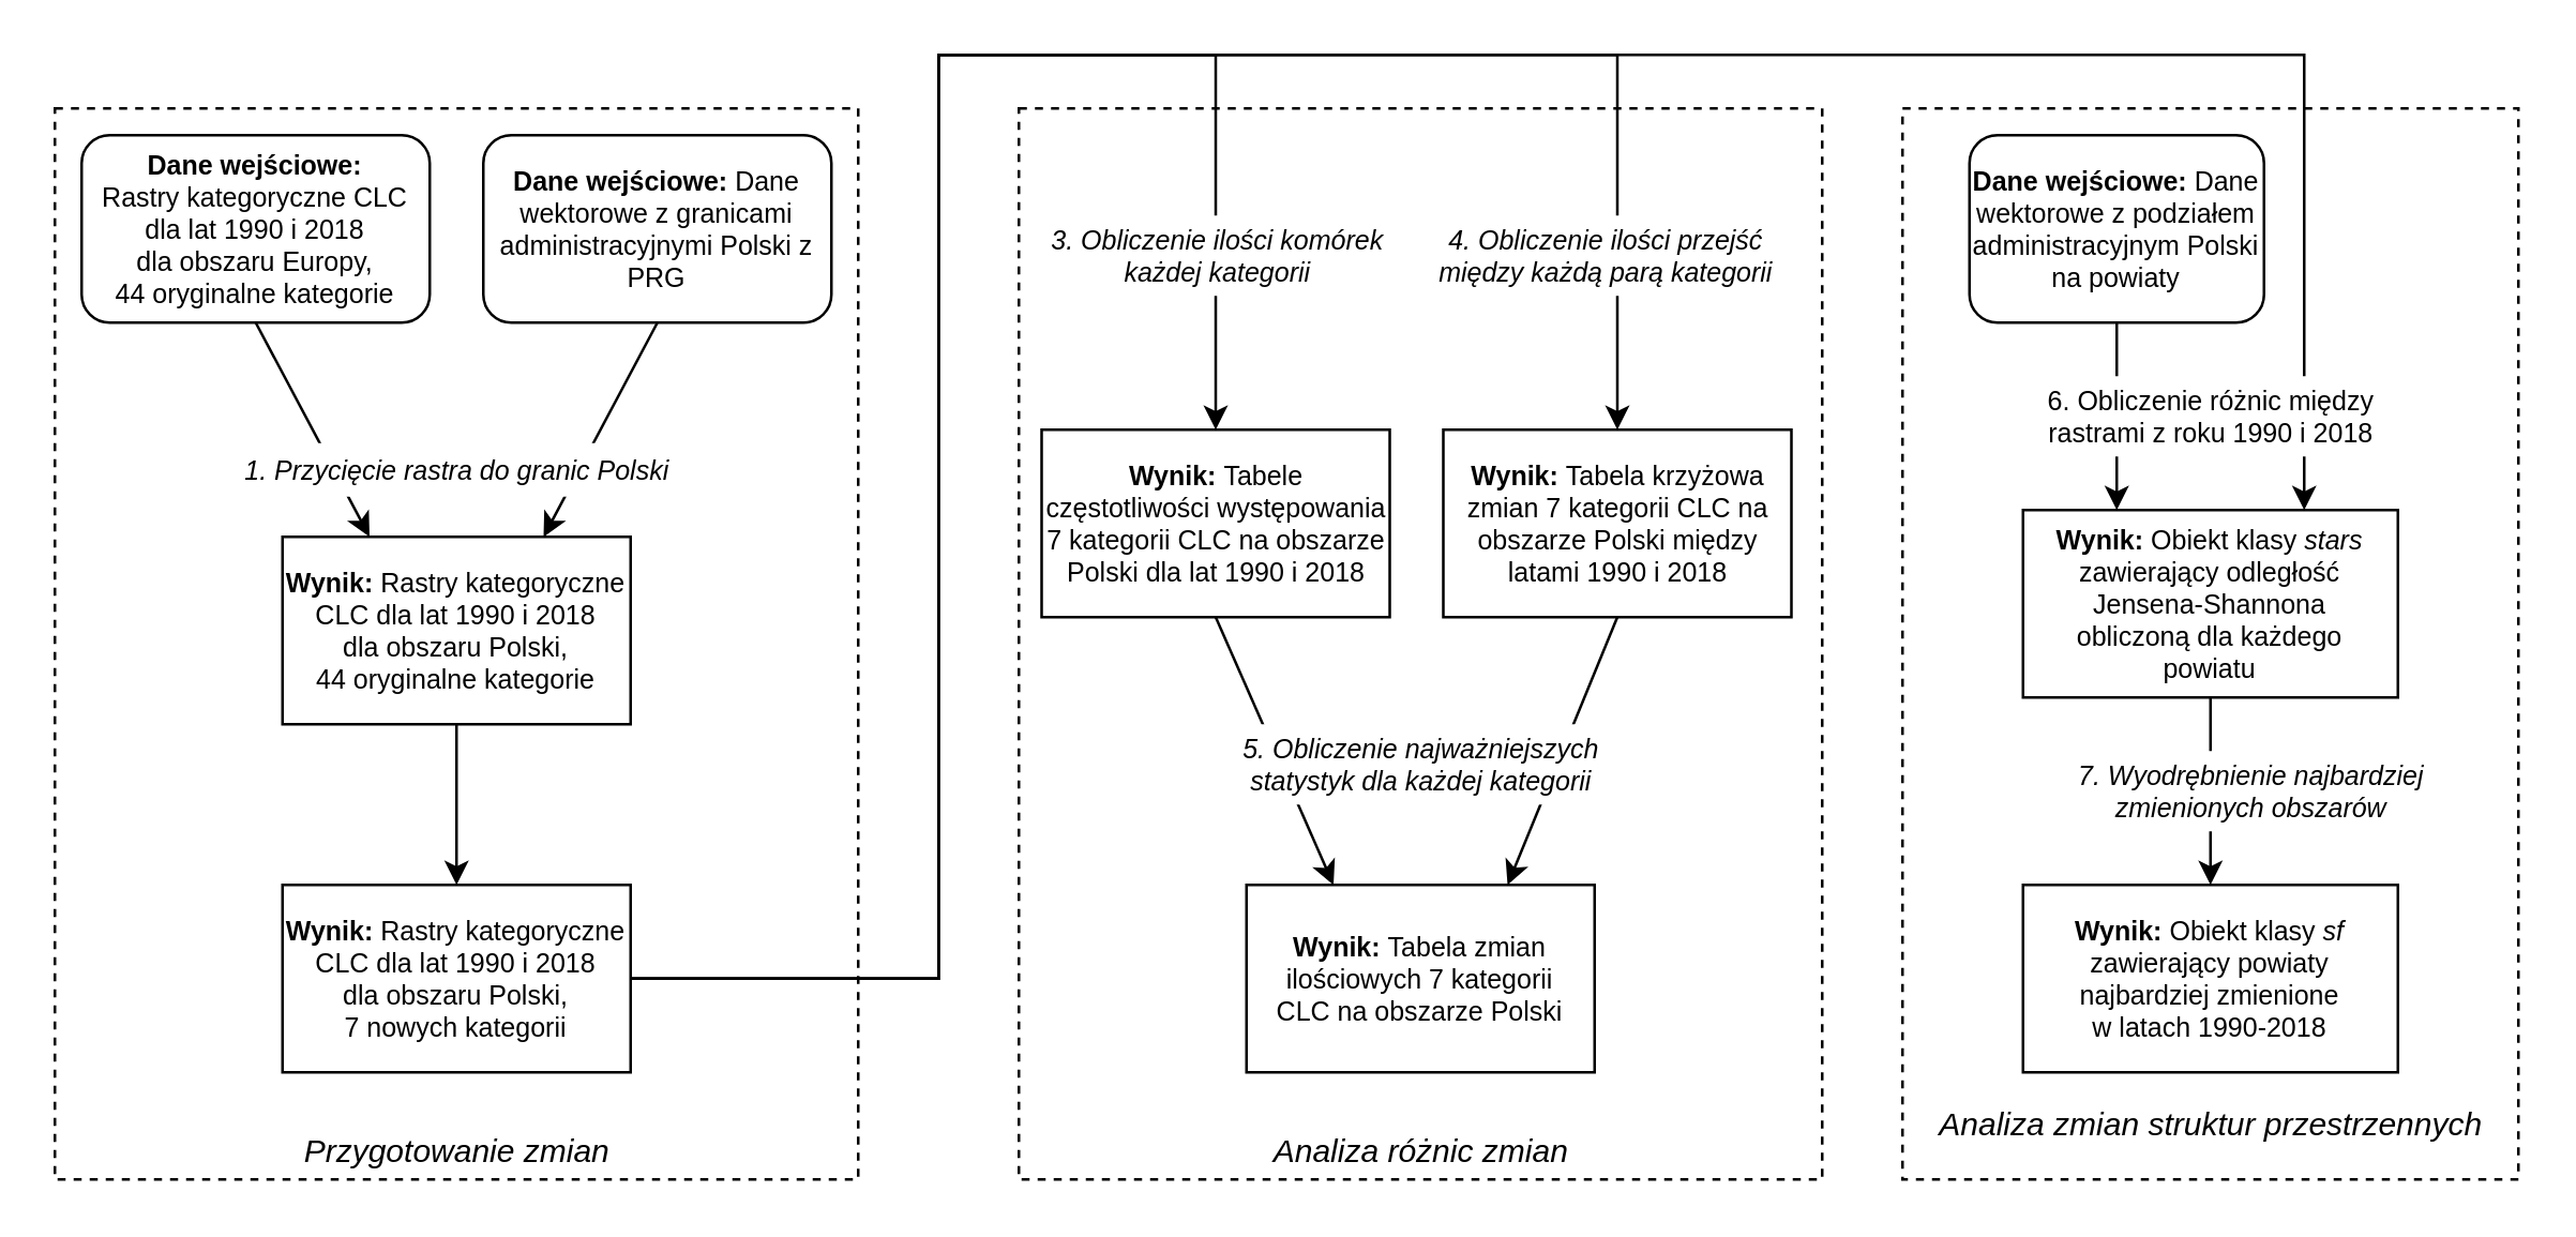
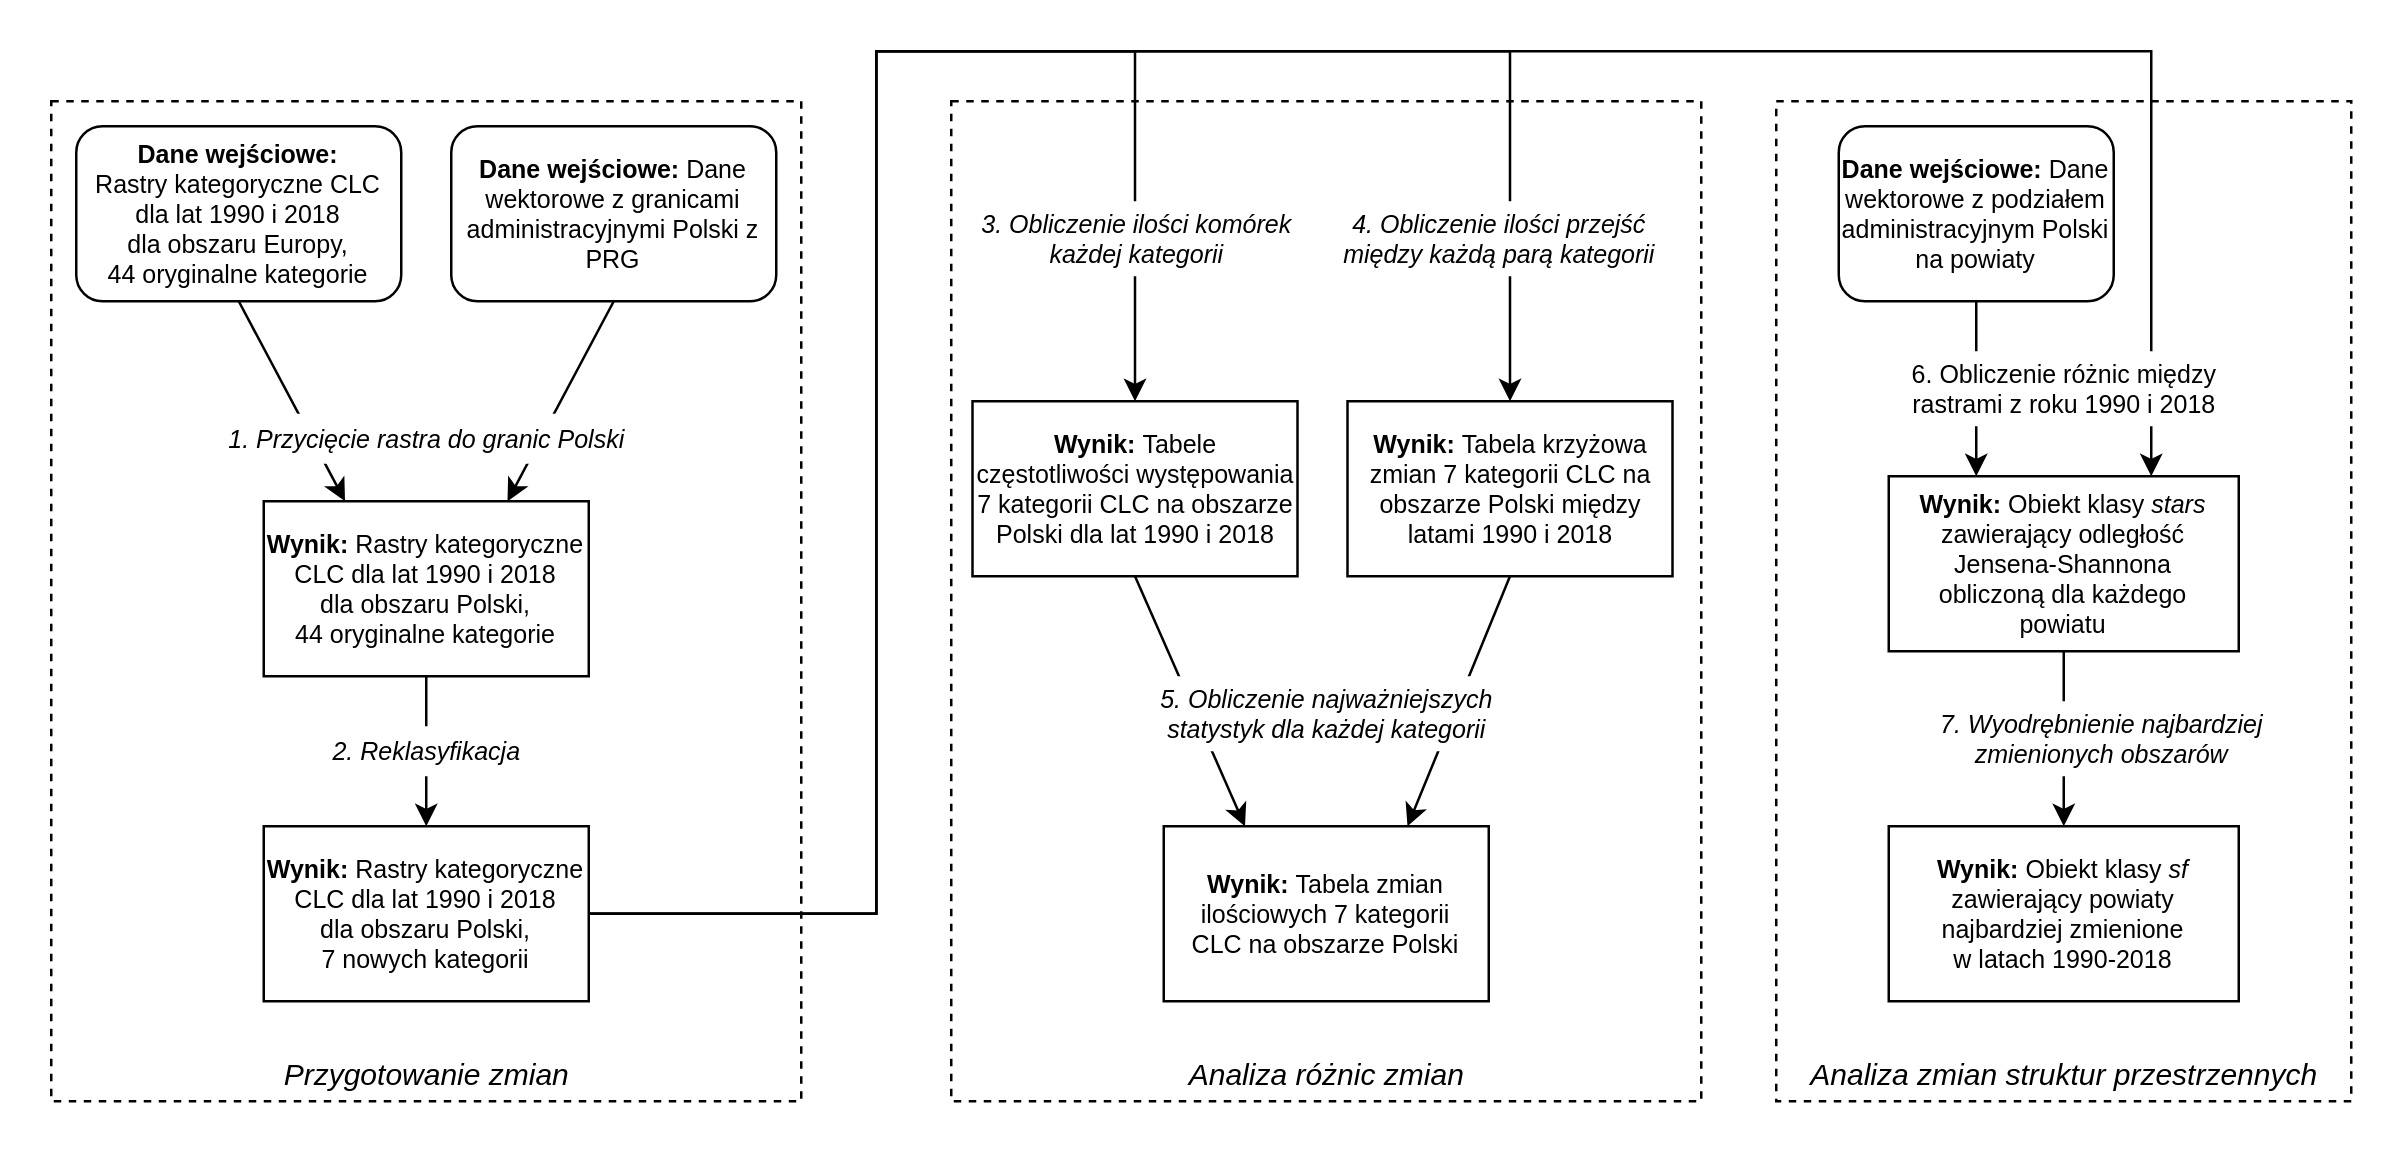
+ <mxCell id="11" value="&lt;i style=&quot;font-size: 10px&quot;&gt;2. Reklasyfikacja&lt;br&gt;&lt;/i&gt;" style="text;html=1;align=center;verticalAlign=middle;resizable=0;points=[];autosize=1;strokeColor=none;fillColor=default;fontSize=10;" parent="9" vertex="1"><mxGeometry x="35" width="90" height="20" as="geometry" /></mxCell>
- <mxCell id="24" value="&lt;i style=&quot;font-size: 12px&quot;&gt;Analiza zmian struktur przestrzennych&lt;br style=&quot;font-size: 12px&quot;&gt;&lt;/i&gt;" style="text;html=1;align=center;verticalAlign=middle;resizable=0;points=[];autosize=1;strokeColor=none;fillColor=none;fontSize=12;" parent="1" vertex="1"><mxGeometry x="715" y="410" width="220" height="20" as="geometry" /></mxCell>
+ <mxCell id="24" value="&lt;i style=&quot;font-size: 12px&quot;&gt;Analiza zmian struktur przestrzennych&lt;br style=&quot;font-size: 12px&quot;&gt;&lt;/i&gt;" style="text;html=1;align=center;verticalAlign=middle;resizable=0;points=[];autosize=1;strokeColor=none;fillColor=none;fontSize=12;" parent="1" vertex="1"><mxGeometry x="715" y="420" width="220" height="20" as="geometry" /></mxCell>
